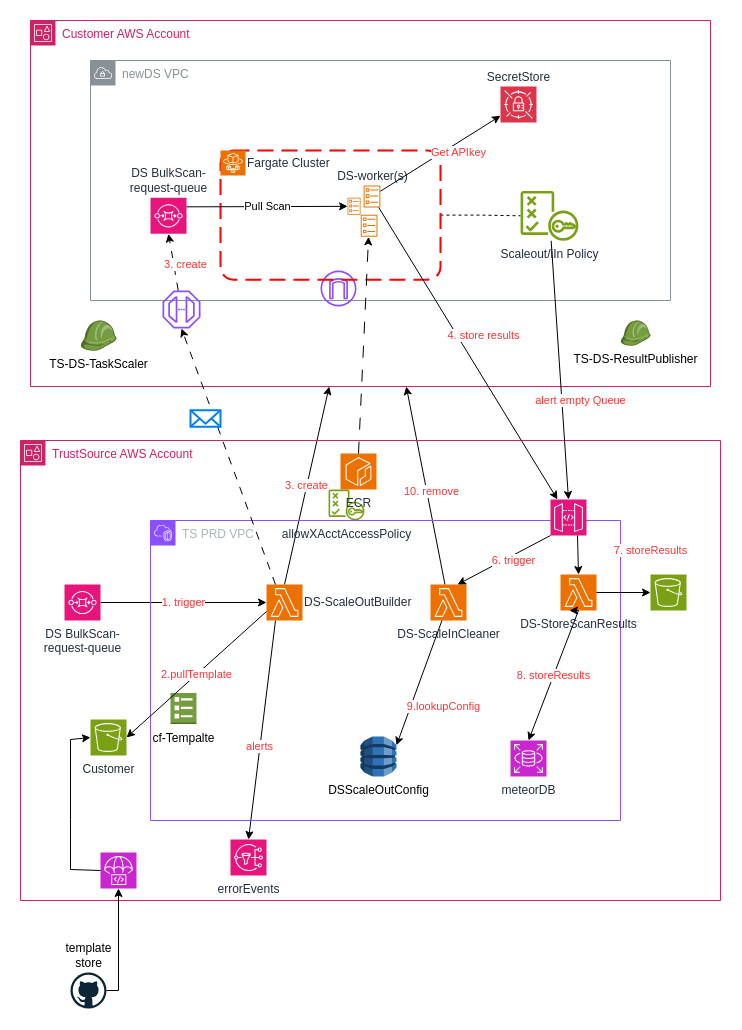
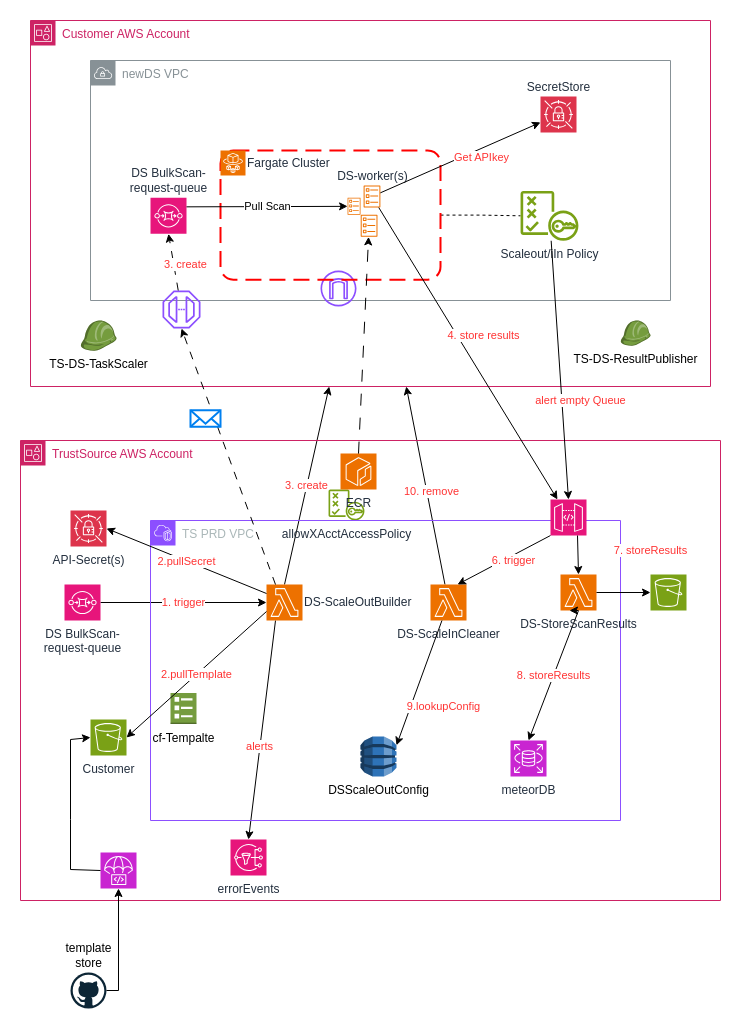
- <mxCell id="10" value="SecretStore" style="sketch=0;points=[[0,0,0],[0.25,0,0],[0.5,0,0],[0.75,0,0],[1,0,0],[0,1,0],[0.25,1,0],[0.5,1,0],[0.75,1,0],[1,1,0],[0,0.25,0],[0,0.5,0],[0,0.75,0],[1,0.25,0],[1,0.5,0],[1,0.75,0]];outlineConnect=0;fontColor=#232F3E;fillColor=#DD344C;strokeColor=#ffffff;dashed=0;verticalLabelPosition=top;verticalAlign=bottom;align=center;html=1;fontSize=12;fontStyle=0;aspect=fixed;shape=mxgraph.aws4.resourceIcon;resIcon=mxgraph.aws4.secrets_manager;labelPosition=center;" parent="2" vertex="1"><mxGeometry x="470" y="66.0" width="36" height="36" as="geometry" /></mxCell>
+ <mxCell id="10" value="SecretStore" style="sketch=0;points=[[0,0,0],[0.25,0,0],[0.5,0,0],[0.75,0,0],[1,0,0],[0,1,0],[0.25,1,0],[0.5,1,0],[0.75,1,0],[1,1,0],[0,0.25,0],[0,0.5,0],[0,0.75,0],[1,0.25,0],[1,0.5,0],[1,0.75,0]];outlineConnect=0;fontColor=#232F3E;fillColor=#DD344C;strokeColor=#ffffff;dashed=0;verticalLabelPosition=top;verticalAlign=bottom;align=center;html=1;fontSize=12;fontStyle=0;aspect=fixed;shape=mxgraph.aws4.resourceIcon;resIcon=mxgraph.aws4.secrets_manager;labelPosition=center;" parent="2" vertex="1"><mxGeometry x="510" y="76" width="36" height="36" as="geometry" /></mxCell>
+ <mxCell id="42" value="API-Secret(s)" style="sketch=0;points=[[0,0,0],[0.25,0,0],[0.5,0,0],[0.75,0,0],[1,0,0],[0,1,0],[0.25,1,0],[0.5,1,0],[0.75,1,0],[1,1,0],[0,0.25,0],[0,0.5,0],[0,0.75,0],[1,0.25,0],[1,0.5,0],[1,0.75,0]];outlineConnect=0;fontColor=#232F3E;fillColor=#DD344C;strokeColor=#ffffff;dashed=0;verticalLabelPosition=bottom;verticalAlign=top;align=center;html=1;fontSize=12;fontStyle=0;aspect=fixed;shape=mxgraph.aws4.resourceIcon;resIcon=mxgraph.aws4.secrets_manager;" parent="23" vertex="1"><mxGeometry x="50" y="70" width="36" height="36" as="geometry" /></mxCell>
+ <mxCell id="39" value="2.pullSecret" style="endArrow=classic;html=1;fontColor=#FF3333;rounded=0;exitX=0;exitY=0.25;exitDx=0;exitDy=0;exitPerimeter=0;entryX=1;entryY=0.5;entryDx=0;entryDy=0;entryPerimeter=0;" parent="23" source="36" target="42" edge="1"><mxGeometry x="-0.004" width="50" height="50" relative="1" as="geometry"><mxPoint x="247" y="-291" as="sourcePoint" /><mxPoint x="186" y="-291" as="targetPoint" /><mxPoint as="offset" /></mxGeometry></mxCell>
